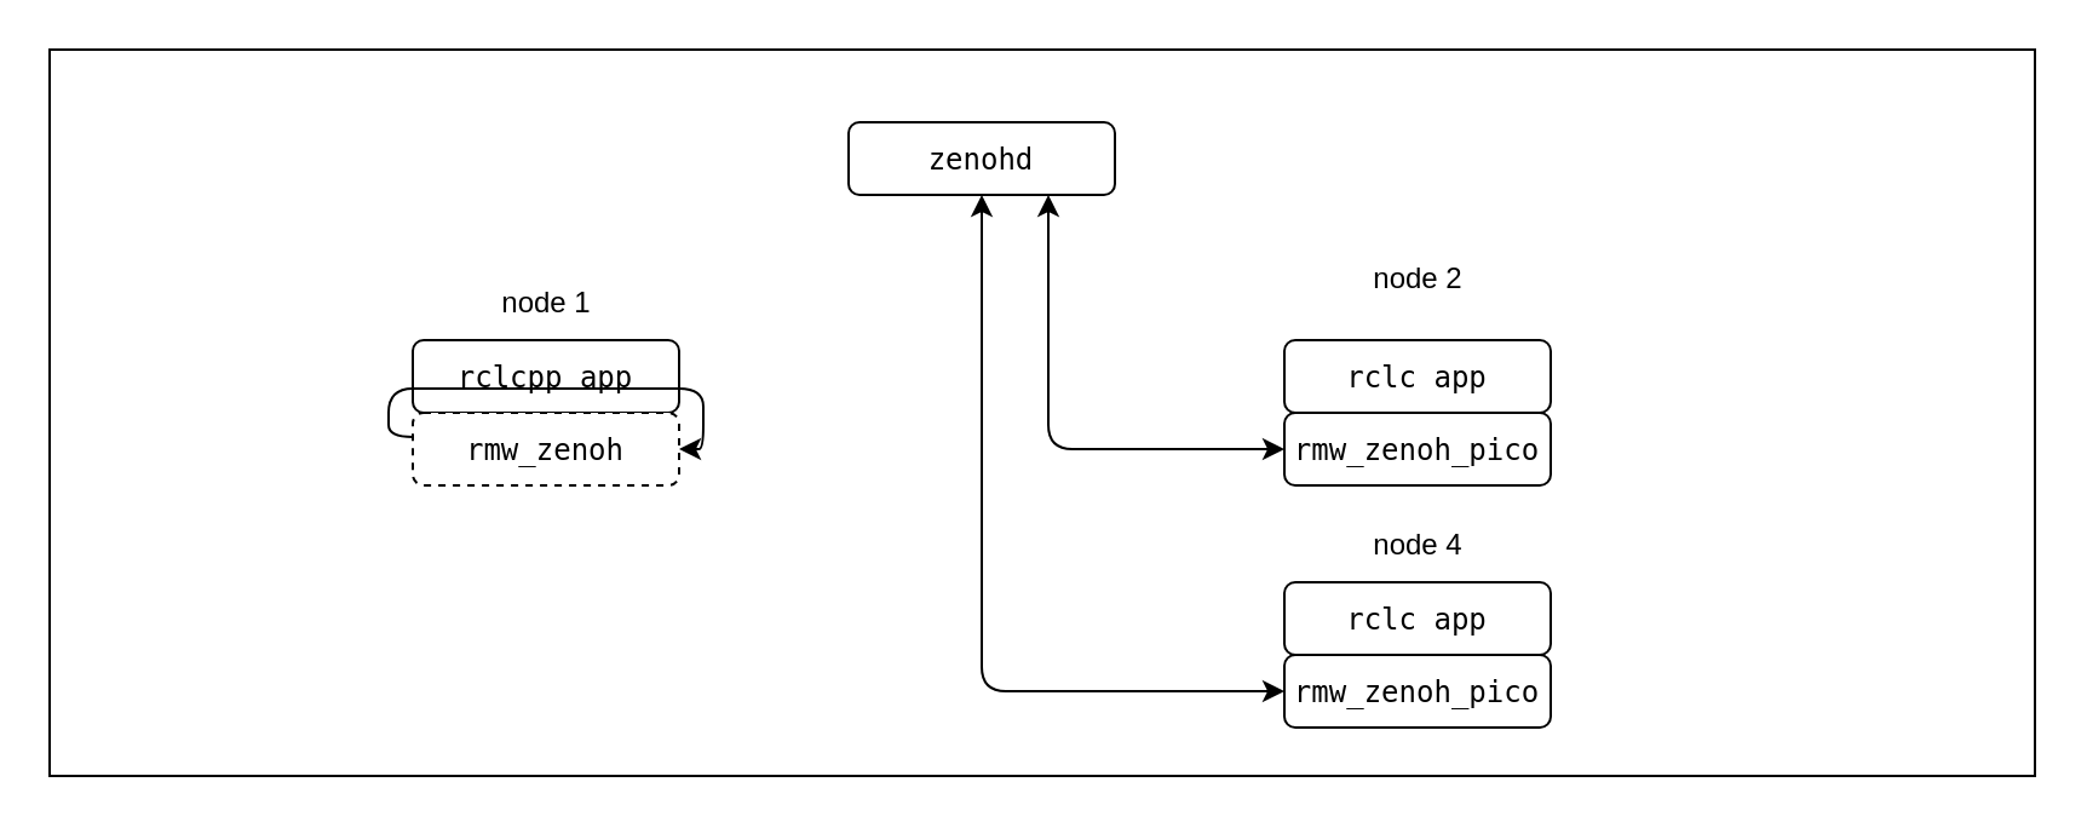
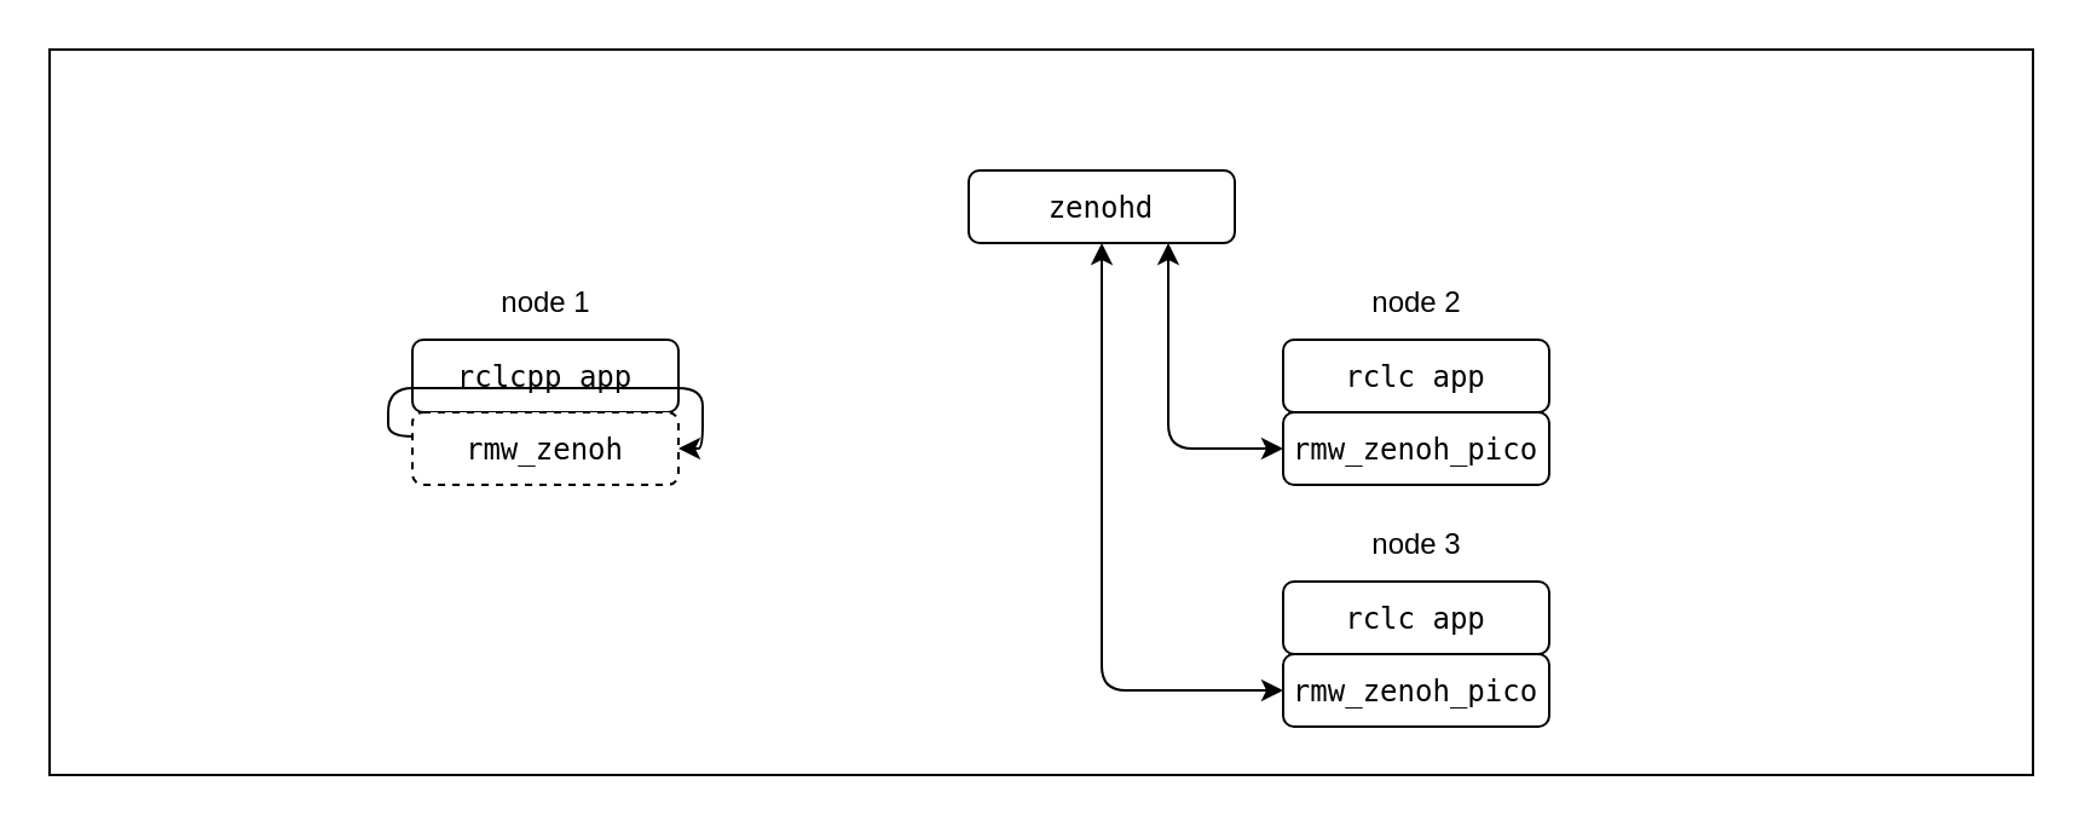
- <mxCell id="8" value="&lt;div style=&quot;background-color: rgb(255, 255, 255); font-family: &amp;quot;Droid Sans Mono&amp;quot;, &amp;quot;monospace&amp;quot;, monospace; line-height: 16px; white-space: pre;&quot;&gt;&lt;font color=&quot;#000000&quot;&gt;zenohd&lt;/font&gt;&lt;/div&gt;" style="rounded=1;whiteSpace=wrap;html=1;" parent="1" vertex="1"><mxGeometry x="350" y="50" width="110" height="30" as="geometry" /></mxCell>
+ <mxCell id="8" value="&lt;div style=&quot;background-color: rgb(255, 255, 255); font-family: &amp;quot;Droid Sans Mono&amp;quot;, &amp;quot;monospace&amp;quot;, monospace; line-height: 16px; white-space: pre;&quot;&gt;&lt;font color=&quot;#000000&quot;&gt;zenohd&lt;/font&gt;&lt;/div&gt;" style="rounded=1;whiteSpace=wrap;html=1;" parent="1" vertex="1"><mxGeometry x="400" y="70" width="110" height="30" as="geometry" /></mxCell>
- <mxCell id="12" value="node 2" style="text;html=1;align=center;verticalAlign=middle;resizable=0;points=[];autosize=1;strokeColor=none;fillColor=none;" parent="1" vertex="1"><mxGeometry x="555" y="100" width="60" height="30" as="geometry" /></mxCell>
+ <mxCell id="12" value="node 2" style="text;html=1;align=center;verticalAlign=middle;resizable=0;points=[];autosize=1;strokeColor=none;fillColor=none;" parent="1" vertex="1"><mxGeometry x="555" y="110" width="60" height="30" as="geometry" /></mxCell>
- <mxCell id="15" value="node 4" style="text;html=1;align=center;verticalAlign=middle;resizable=0;points=[];autosize=1;strokeColor=none;fillColor=none;" parent="1" vertex="1"><mxGeometry x="555" y="210" width="60" height="30" as="geometry" /></mxCell>
+ <mxCell id="15" value="node 3" style="text;html=1;align=center;verticalAlign=middle;resizable=0;points=[];autosize=1;strokeColor=none;fillColor=none;" parent="1" vertex="1"><mxGeometry x="555" y="210" width="60" height="30" as="geometry" /></mxCell>
